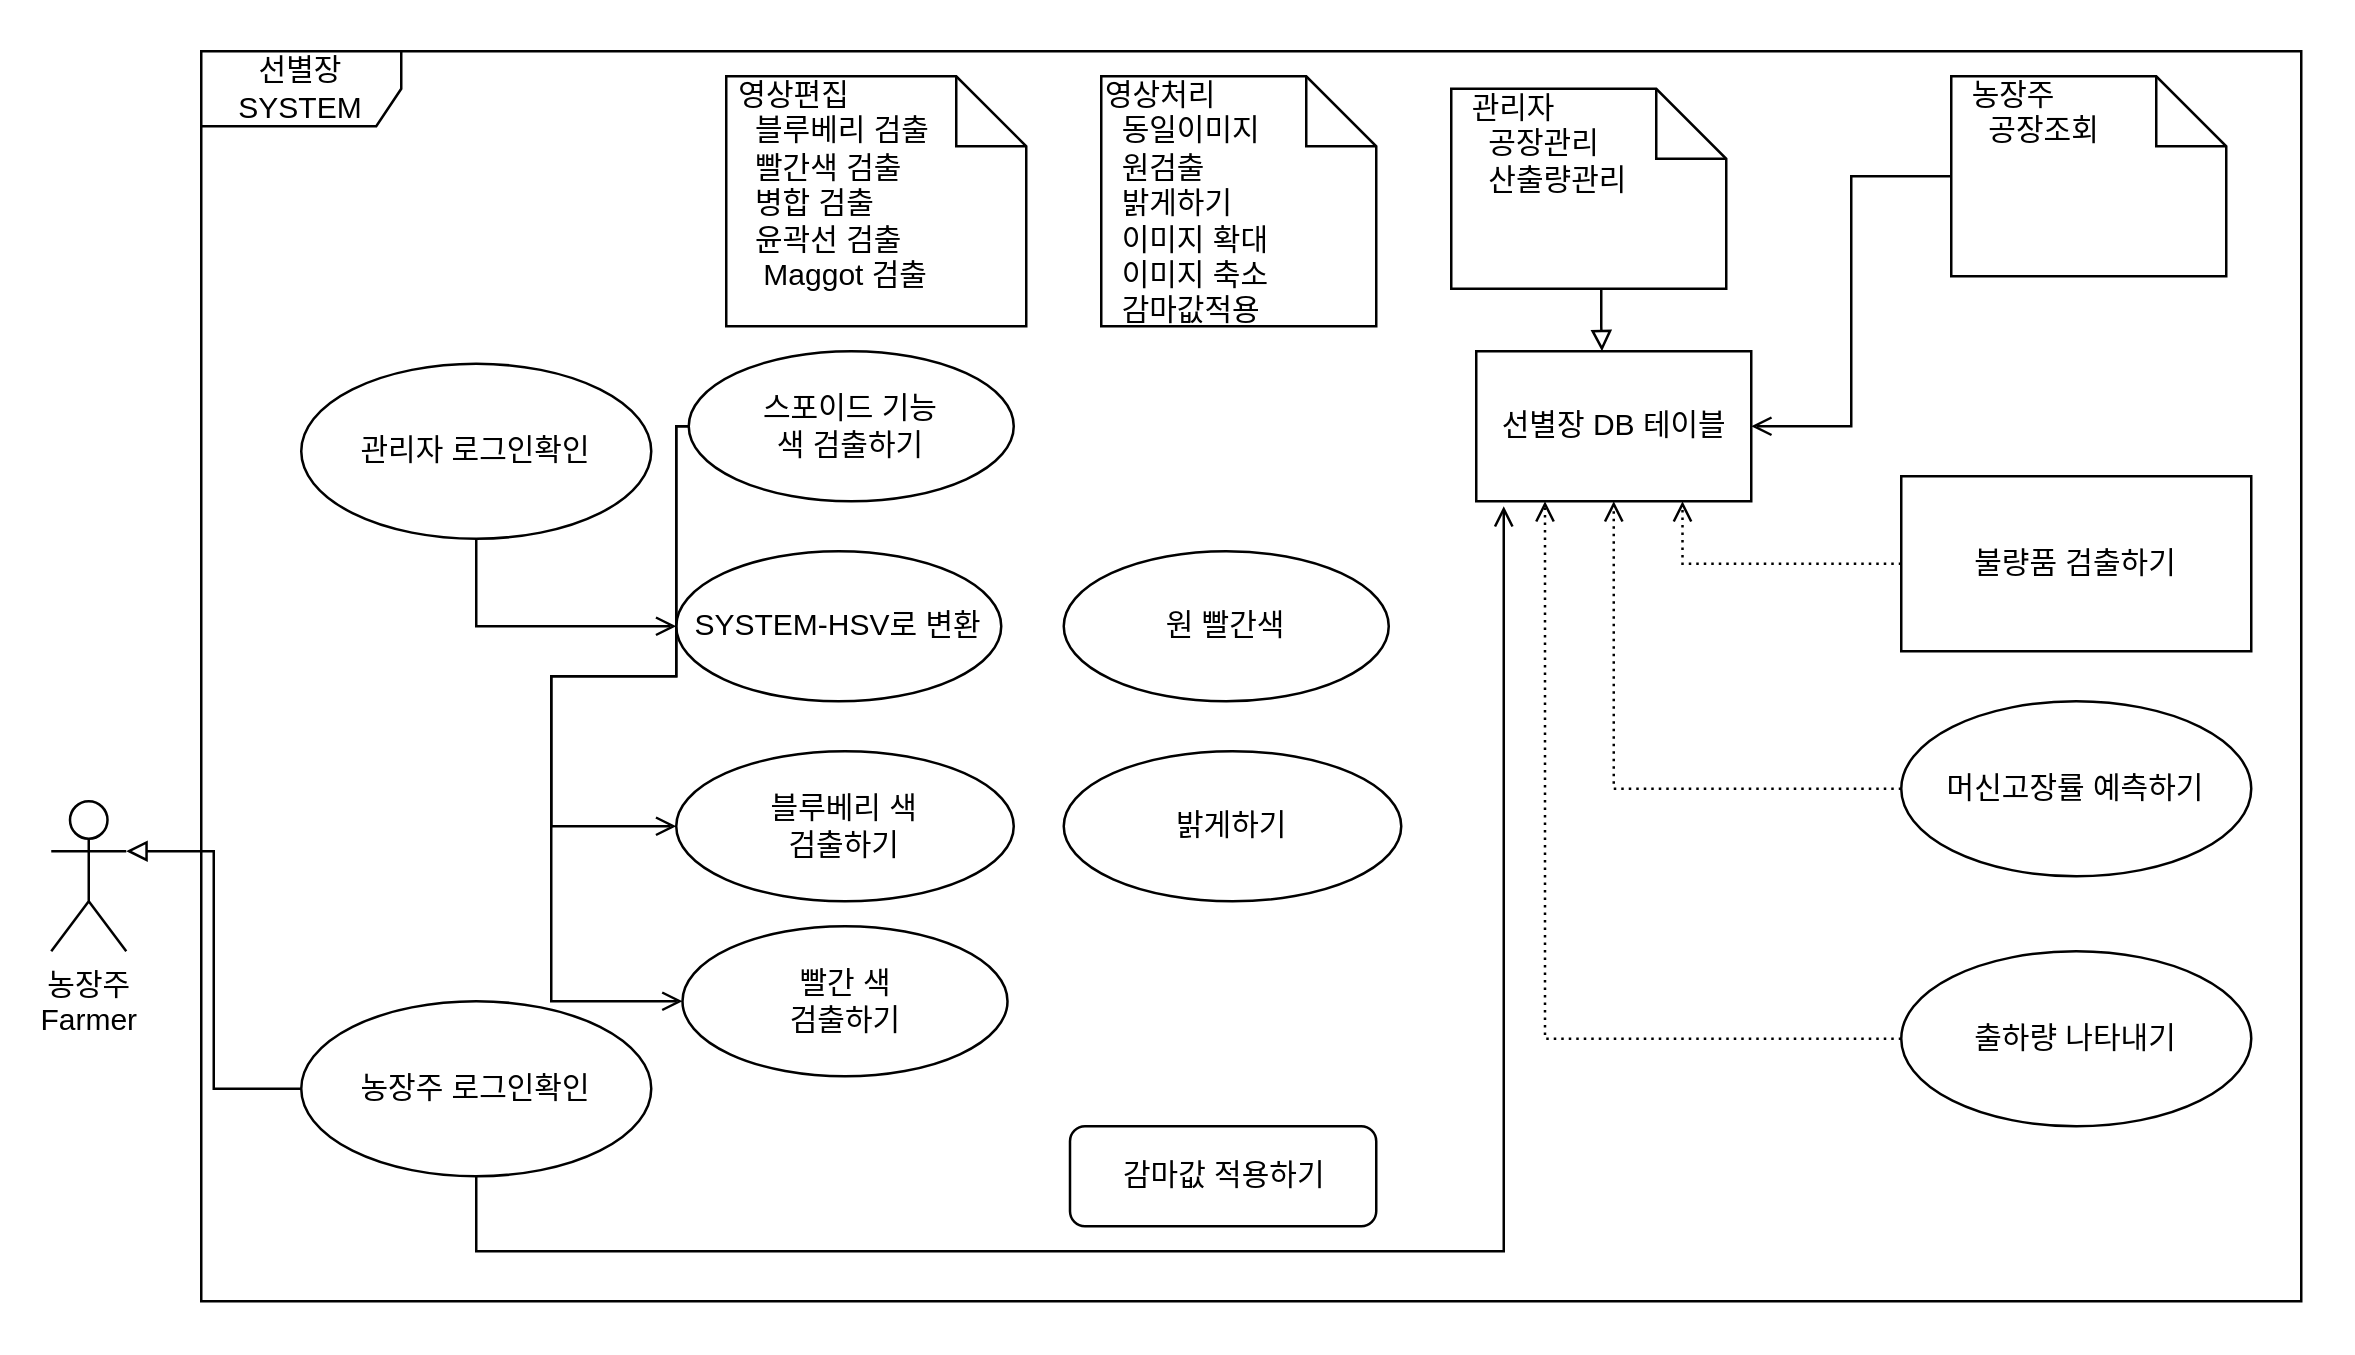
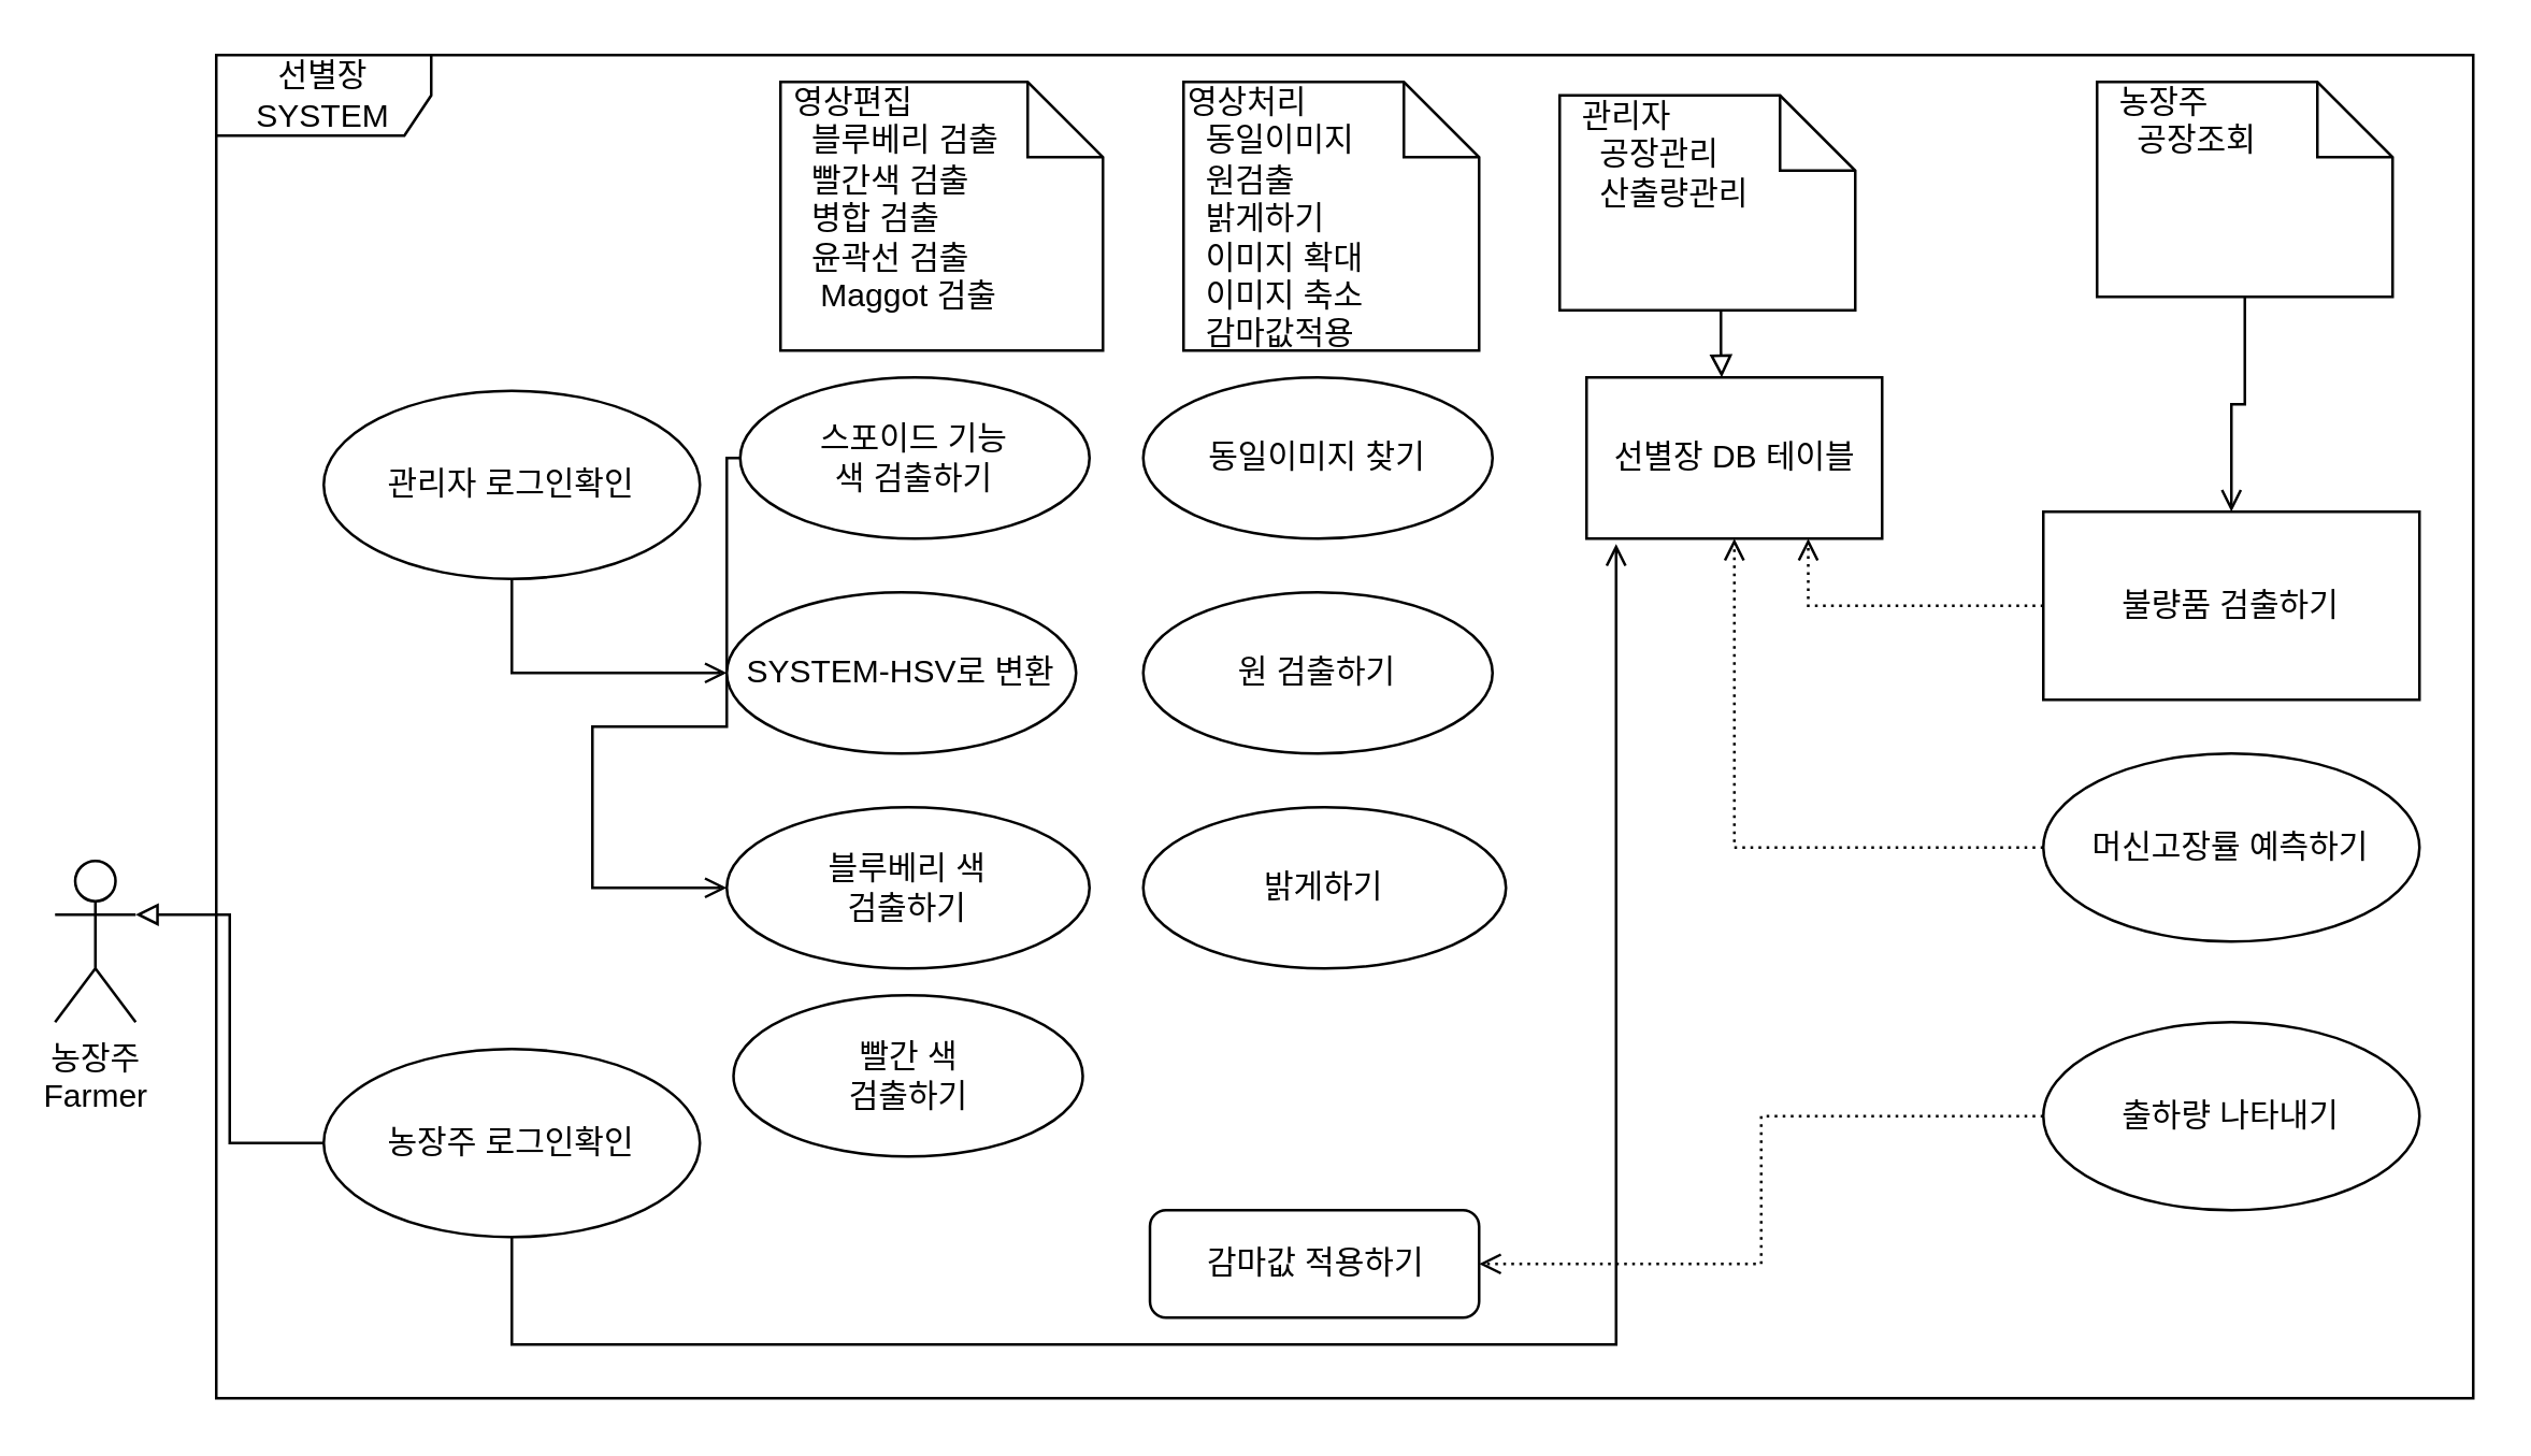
- <mxCell id="21" style="edgeStyle=orthogonalEdgeStyle;rounded=0;orthogonalLoop=1;jettySize=auto;html=1;entryX=1;entryY=0.5;entryDx=0;entryDy=0;startArrow=none;startFill=0;endArrow=open;endFill=0;" edge="1" parent="1" source="22" target="24"><mxGeometry relative="1" as="geometry"><mxPoint x="680" y="185" as="targetPoint" /></mxGeometry></mxCell>
+ <mxCell id="21" style="edgeStyle=orthogonalEdgeStyle;rounded=0;orthogonalLoop=1;jettySize=auto;html=1;startArrow=none;startFill=0;endArrow=open;endFill=0;" edge="1" parent="1" source="22" target="13"><mxGeometry relative="1" as="geometry"><mxPoint x="680" y="185" as="targetPoint" /></mxGeometry></mxCell>
+ <mxCell id="7" value="동일이미지 찾기" style="ellipse;whiteSpace=wrap;html=1;" vertex="1" parent="1"><mxGeometry x="425" y="140" width="130" height="60" as="geometry" /></mxCell>
- <mxCell id="4" value="원 빨간색" style="ellipse;whiteSpace=wrap;html=1;" vertex="1" parent="1"><mxGeometry x="425" y="220" width="130" height="60" as="geometry" /></mxCell>
+ <mxCell id="4" value="원 검출하기" style="ellipse;whiteSpace=wrap;html=1;" vertex="1" parent="1"><mxGeometry x="425" y="220" width="130" height="60" as="geometry" /></mxCell>
- <mxCell id="16" style="edgeStyle=orthogonalEdgeStyle;rounded=0;orthogonalLoop=1;jettySize=auto;html=1;startArrow=none;startFill=0;endArrow=open;endFill=0;dashed=1;dashPattern=1 2;entryX=0.25;entryY=1;entryDx=0;entryDy=0;" edge="1" parent="1" source="17" target="24"><mxGeometry relative="1" as="geometry"><mxPoint x="610" y="220" as="targetPoint" /></mxGeometry></mxCell>
+ <mxCell id="16" style="edgeStyle=orthogonalEdgeStyle;rounded=0;orthogonalLoop=1;jettySize=auto;html=1;startArrow=none;startFill=0;endArrow=open;endFill=0;dashed=1;dashPattern=1 2;" edge="1" parent="1" source="17" target="31"><mxGeometry relative="1" as="geometry"><mxPoint x="610" y="220" as="targetPoint" /></mxGeometry></mxCell>
- <mxCell id="30" style="edgeStyle=orthogonalEdgeStyle;rounded=0;orthogonalLoop=1;jettySize=auto;html=1;entryX=0;entryY=0.5;entryDx=0;entryDy=0;startArrow=none;startFill=0;endArrow=open;endFill=0;" edge="1" parent="1" source="26" target="29"><mxGeometry relative="1" as="geometry"><mxPoint x="275" y="170" as="sourcePoint" /><mxPoint x="270" y="330" as="targetPoint" /><Array as="points"><mxPoint x="270" y="170" /><mxPoint x="270" y="270" /><mxPoint x="220" y="270" /><mxPoint x="220" y="400" /></Array></mxGeometry></mxCell>
- <mxCell id="10" value="농장주 로그인확인" style="ellipse;whiteSpace=wrap;html=1;" vertex="1" parent="1"><mxGeometry x="120" y="400" width="140" height="70" as="geometry" /></mxCell>
+ <mxCell id="10" value="농장주 로그인확인" style="ellipse;whiteSpace=wrap;html=1;" vertex="1" parent="1"><mxGeometry x="120" y="390" width="140" height="70" as="geometry" /></mxCell>
